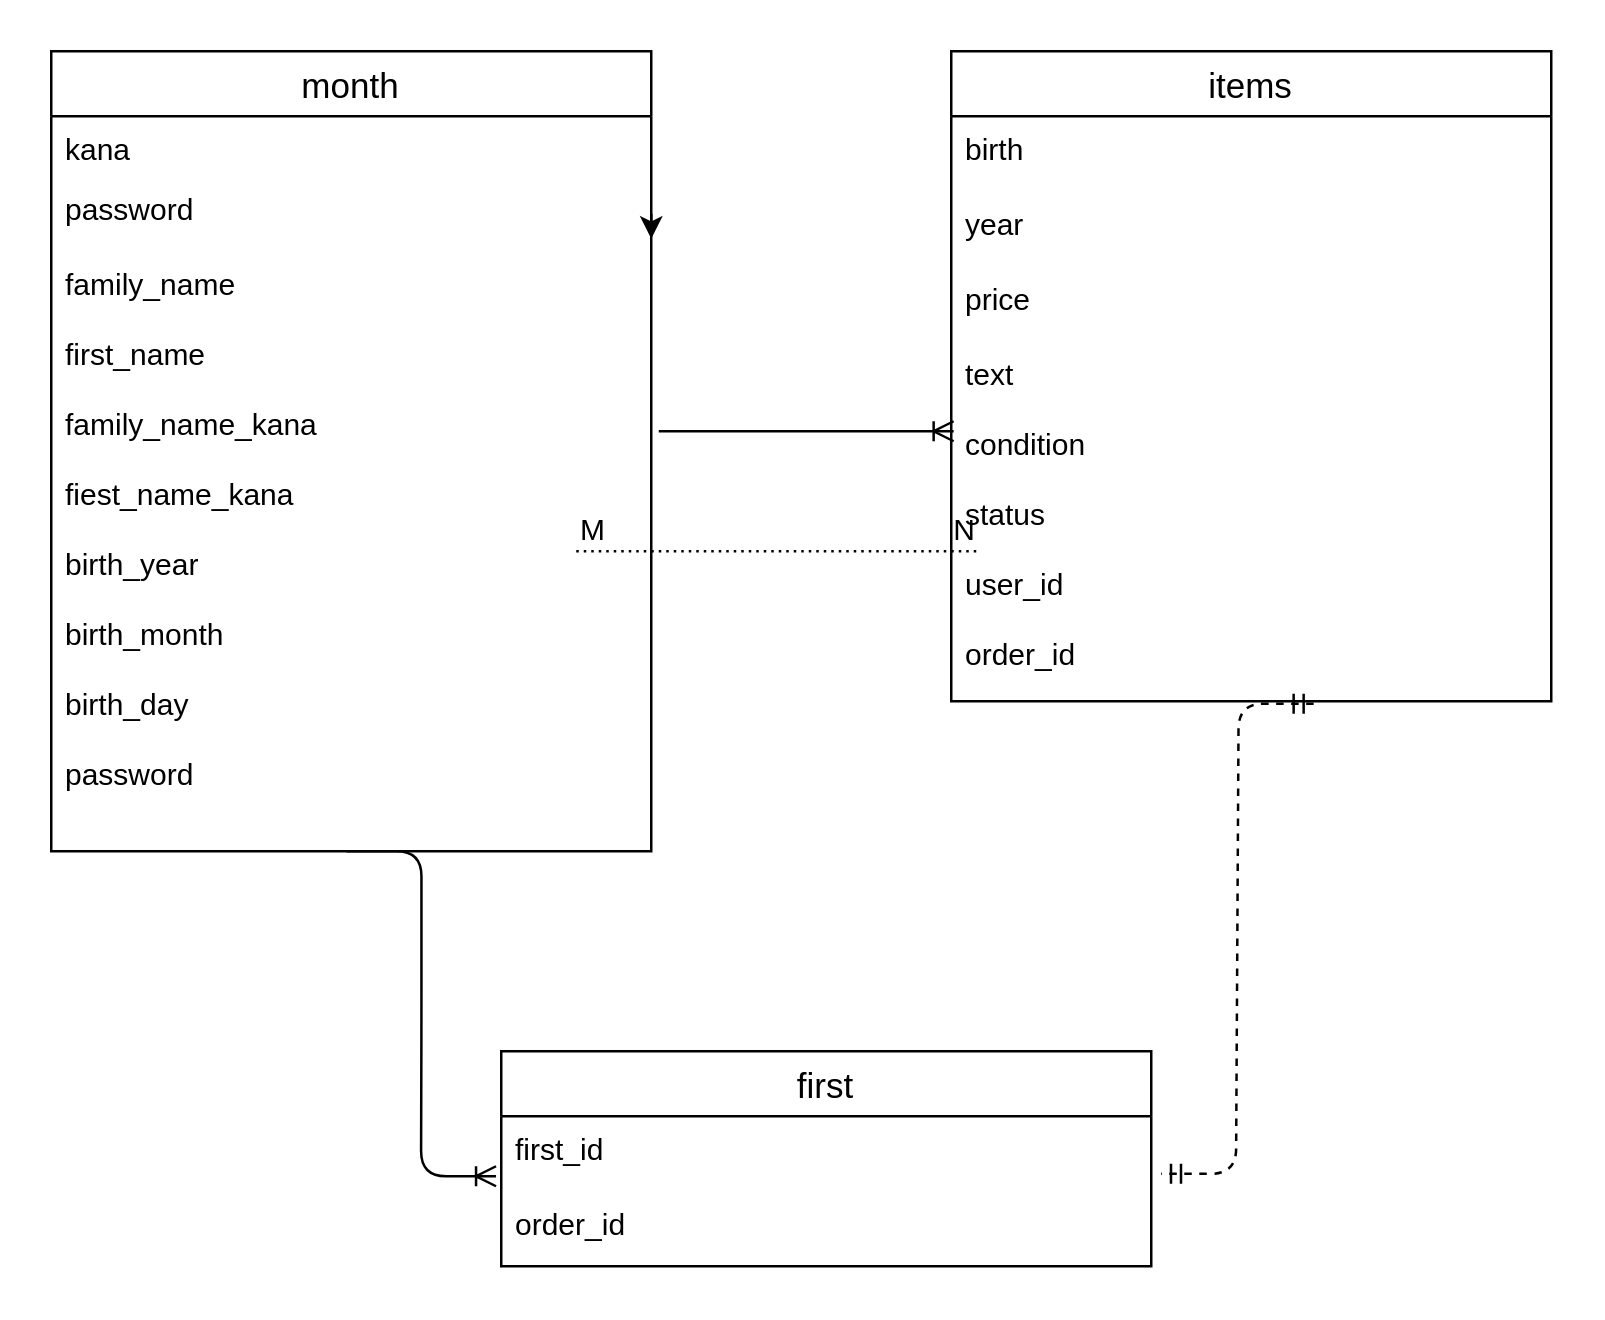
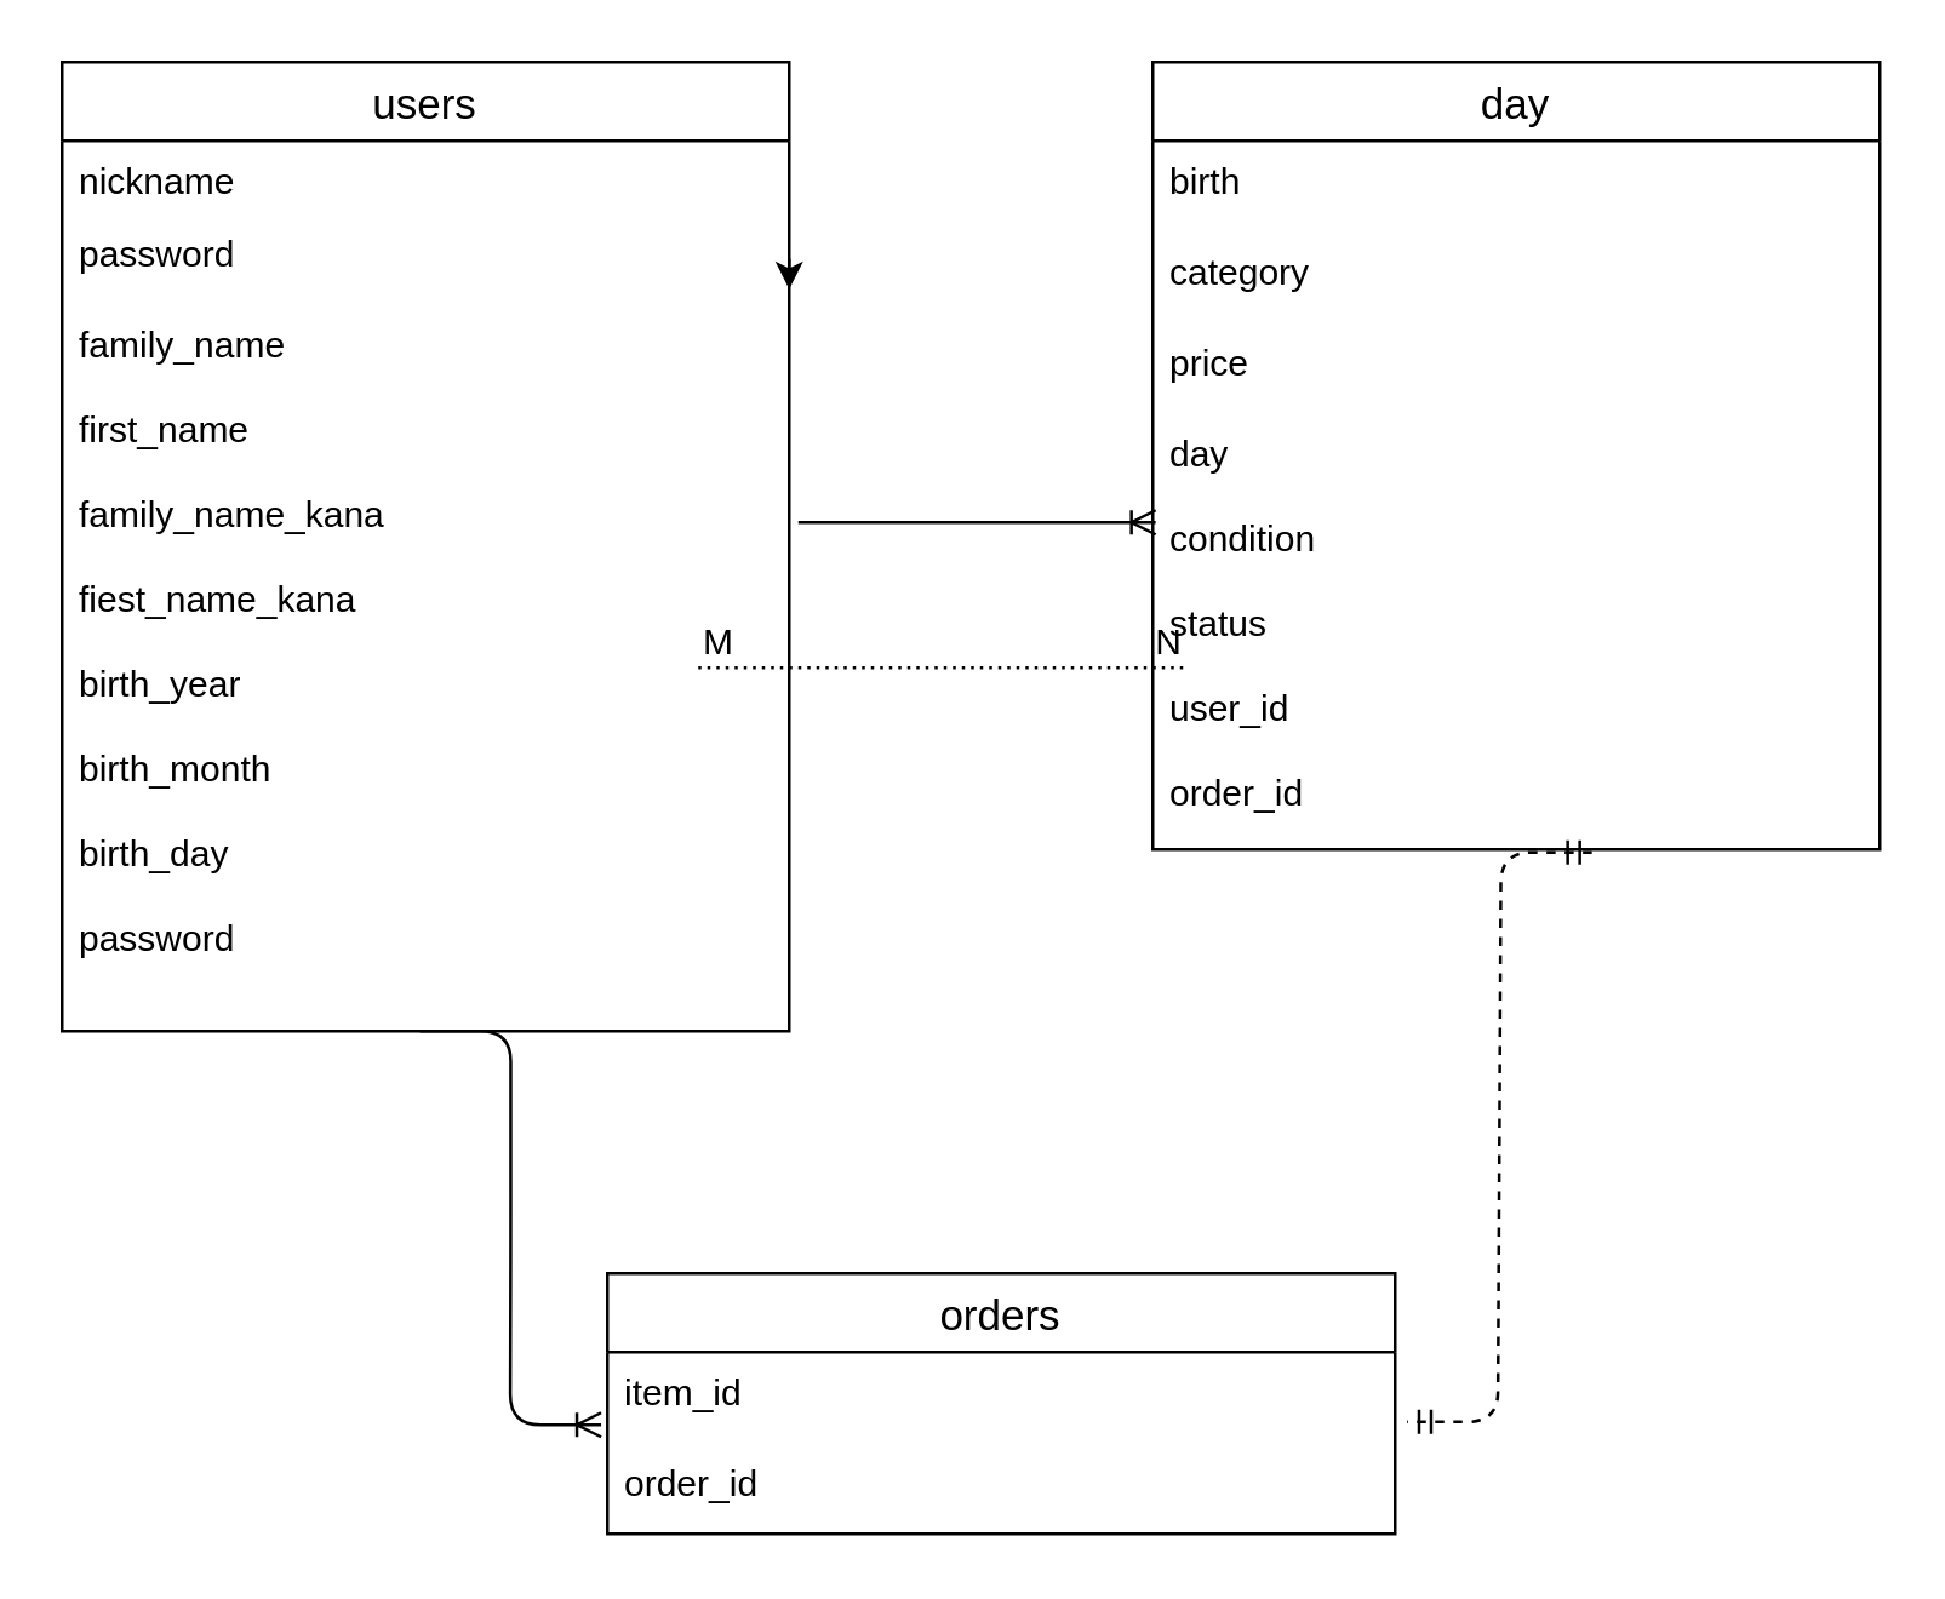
- <mxCell id="2" value="month" style="swimlane;fontStyle=0;childLayout=stackLayout;horizontal=1;startSize=26;horizontalStack=0;resizeParent=1;resizeParentMax=0;resizeLast=0;collapsible=1;marginBottom=0;align=center;fontSize=14;" vertex="1" parent="1"><mxGeometry x="20" y="20" width="240" height="320" as="geometry" /></mxCell>
+ <mxCell id="2" value="users" style="swimlane;fontStyle=0;childLayout=stackLayout;horizontal=1;startSize=26;horizontalStack=0;resizeParent=1;resizeParentMax=0;resizeLast=0;collapsible=1;marginBottom=0;align=center;fontSize=14;" vertex="1" parent="1"><mxGeometry x="20" y="20" width="240" height="320" as="geometry" /></mxCell>
- <mxCell id="6" value="items" style="swimlane;fontStyle=0;childLayout=stackLayout;horizontal=1;startSize=26;horizontalStack=0;resizeParent=1;resizeParentMax=0;resizeLast=0;collapsible=1;marginBottom=0;align=center;fontSize=14;" vertex="1" parent="1"><mxGeometry x="380" y="20" width="240" height="260" as="geometry" /></mxCell>
+ <mxCell id="6" value="day" style="swimlane;fontStyle=0;childLayout=stackLayout;horizontal=1;startSize=26;horizontalStack=0;resizeParent=1;resizeParentMax=0;resizeLast=0;collapsible=1;marginBottom=0;align=center;fontSize=14;" vertex="1" parent="1"><mxGeometry x="380" y="20" width="240" height="260" as="geometry" /></mxCell>
- <mxCell id="3" value="kana" style="text;strokeColor=none;fillColor=none;spacingLeft=4;spacingRight=4;overflow=hidden;rotatable=0;points=[[0,0.5],[1,0.5]];portConstraint=eastwest;fontSize=12;" vertex="1" parent="2"><mxGeometry y="26" width="240" height="24" as="geometry" /></mxCell>
+ <mxCell id="3" value="nickname" style="text;strokeColor=none;fillColor=none;spacingLeft=4;spacingRight=4;overflow=hidden;rotatable=0;points=[[0,0.5],[1,0.5]];portConstraint=eastwest;fontSize=12;" vertex="1" parent="2"><mxGeometry y="26" width="240" height="24" as="geometry" /></mxCell>
- <mxCell id="8" value="year" style="text;strokeColor=none;fillColor=none;spacingLeft=4;spacingRight=4;overflow=hidden;rotatable=0;points=[[0,0.5],[1,0.5]];portConstraint=eastwest;fontSize=12;" vertex="1" parent="6"><mxGeometry y="56" width="240" height="30" as="geometry" /></mxCell>
+ <mxCell id="8" value="category" style="text;strokeColor=none;fillColor=none;spacingLeft=4;spacingRight=4;overflow=hidden;rotatable=0;points=[[0,0.5],[1,0.5]];portConstraint=eastwest;fontSize=12;" vertex="1" parent="6"><mxGeometry y="56" width="240" height="30" as="geometry" /></mxCell>
- <mxCell id="10" value="text&#10;&#10;condition&#10;&#10;status&#10;&#10;user_id&#10;&#10;order_id" style="text;strokeColor=none;fillColor=none;spacingLeft=4;spacingRight=4;overflow=hidden;rotatable=0;points=[[0,0.5],[1,0.5]];portConstraint=eastwest;fontSize=12;" vertex="1" parent="6"><mxGeometry y="116" width="240" height="144" as="geometry" /></mxCell>
+ <mxCell id="10" value="day&#10;&#10;condition&#10;&#10;status&#10;&#10;user_id&#10;&#10;order_id" style="text;strokeColor=none;fillColor=none;spacingLeft=4;spacingRight=4;overflow=hidden;rotatable=0;points=[[0,0.5],[1,0.5]];portConstraint=eastwest;fontSize=12;" vertex="1" parent="6"><mxGeometry y="116" width="240" height="144" as="geometry" /></mxCell>
- <mxCell id="11" value="first" style="swimlane;fontStyle=0;childLayout=stackLayout;horizontal=1;startSize=26;horizontalStack=0;resizeParent=1;resizeParentMax=0;resizeLast=0;collapsible=1;marginBottom=0;align=center;fontSize=14;" vertex="1" parent="1"><mxGeometry x="200" y="420" width="260" height="86" as="geometry" /></mxCell>
+ <mxCell id="11" value="orders" style="swimlane;fontStyle=0;childLayout=stackLayout;horizontal=1;startSize=26;horizontalStack=0;resizeParent=1;resizeParentMax=0;resizeLast=0;collapsible=1;marginBottom=0;align=center;fontSize=14;" vertex="1" parent="1"><mxGeometry x="200" y="420" width="260" height="86" as="geometry" /></mxCell>
- <mxCell id="12" value="first_id" style="text;strokeColor=none;fillColor=none;spacingLeft=4;spacingRight=4;overflow=hidden;rotatable=0;points=[[0,0.5],[1,0.5]];portConstraint=eastwest;fontSize=12;" vertex="1" parent="11"><mxGeometry y="26" width="260" height="30" as="geometry" /></mxCell>
+ <mxCell id="12" value="item_id" style="text;strokeColor=none;fillColor=none;spacingLeft=4;spacingRight=4;overflow=hidden;rotatable=0;points=[[0,0.5],[1,0.5]];portConstraint=eastwest;fontSize=12;" vertex="1" parent="11"><mxGeometry y="26" width="260" height="30" as="geometry" /></mxCell>
